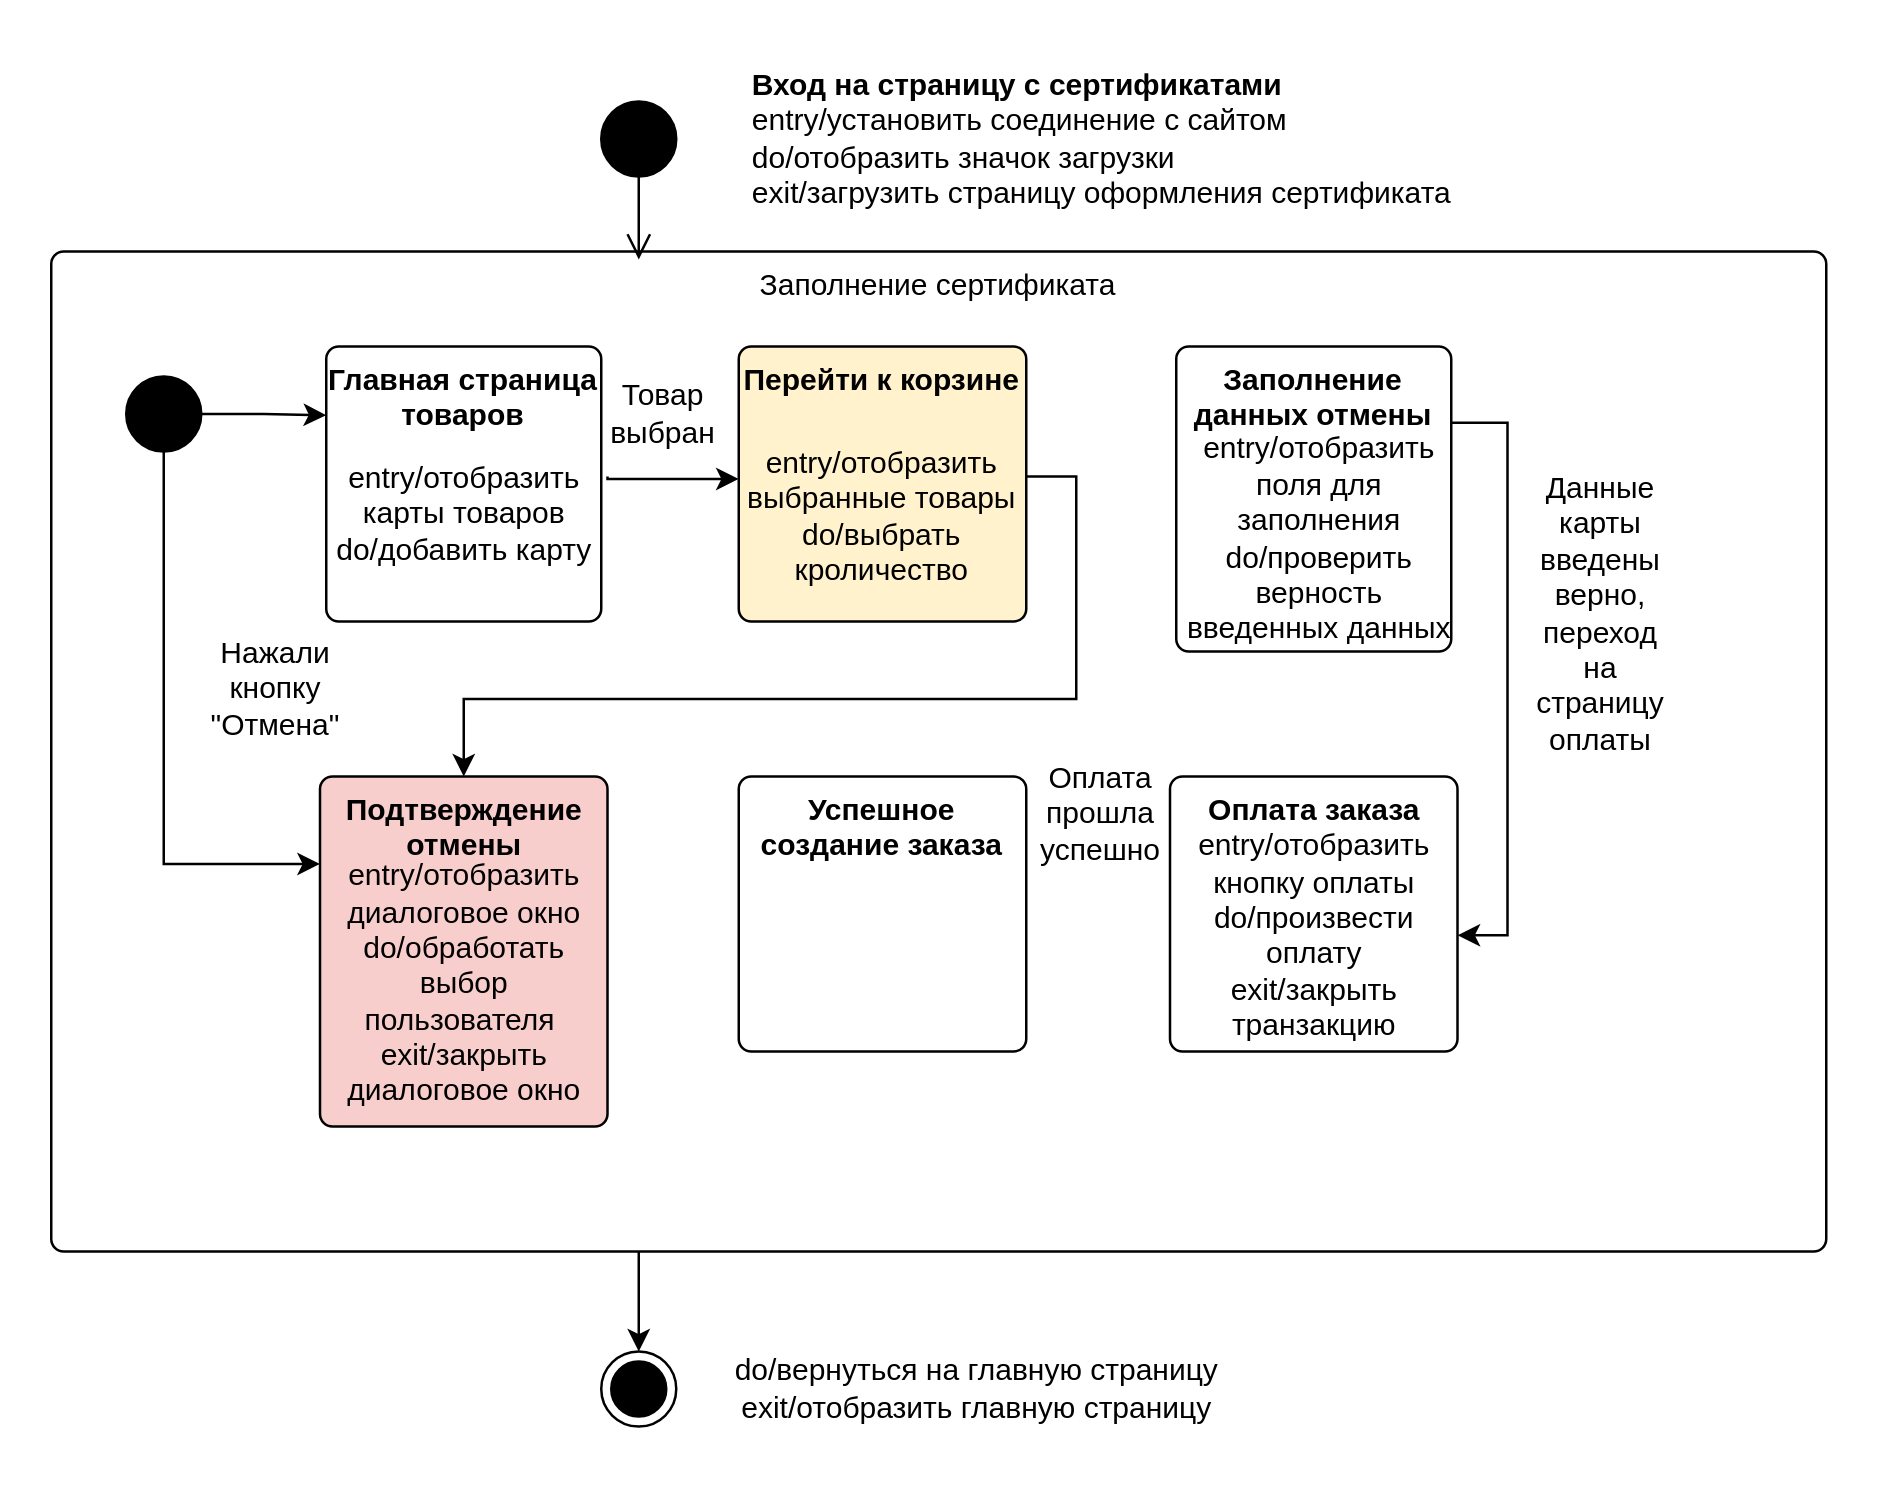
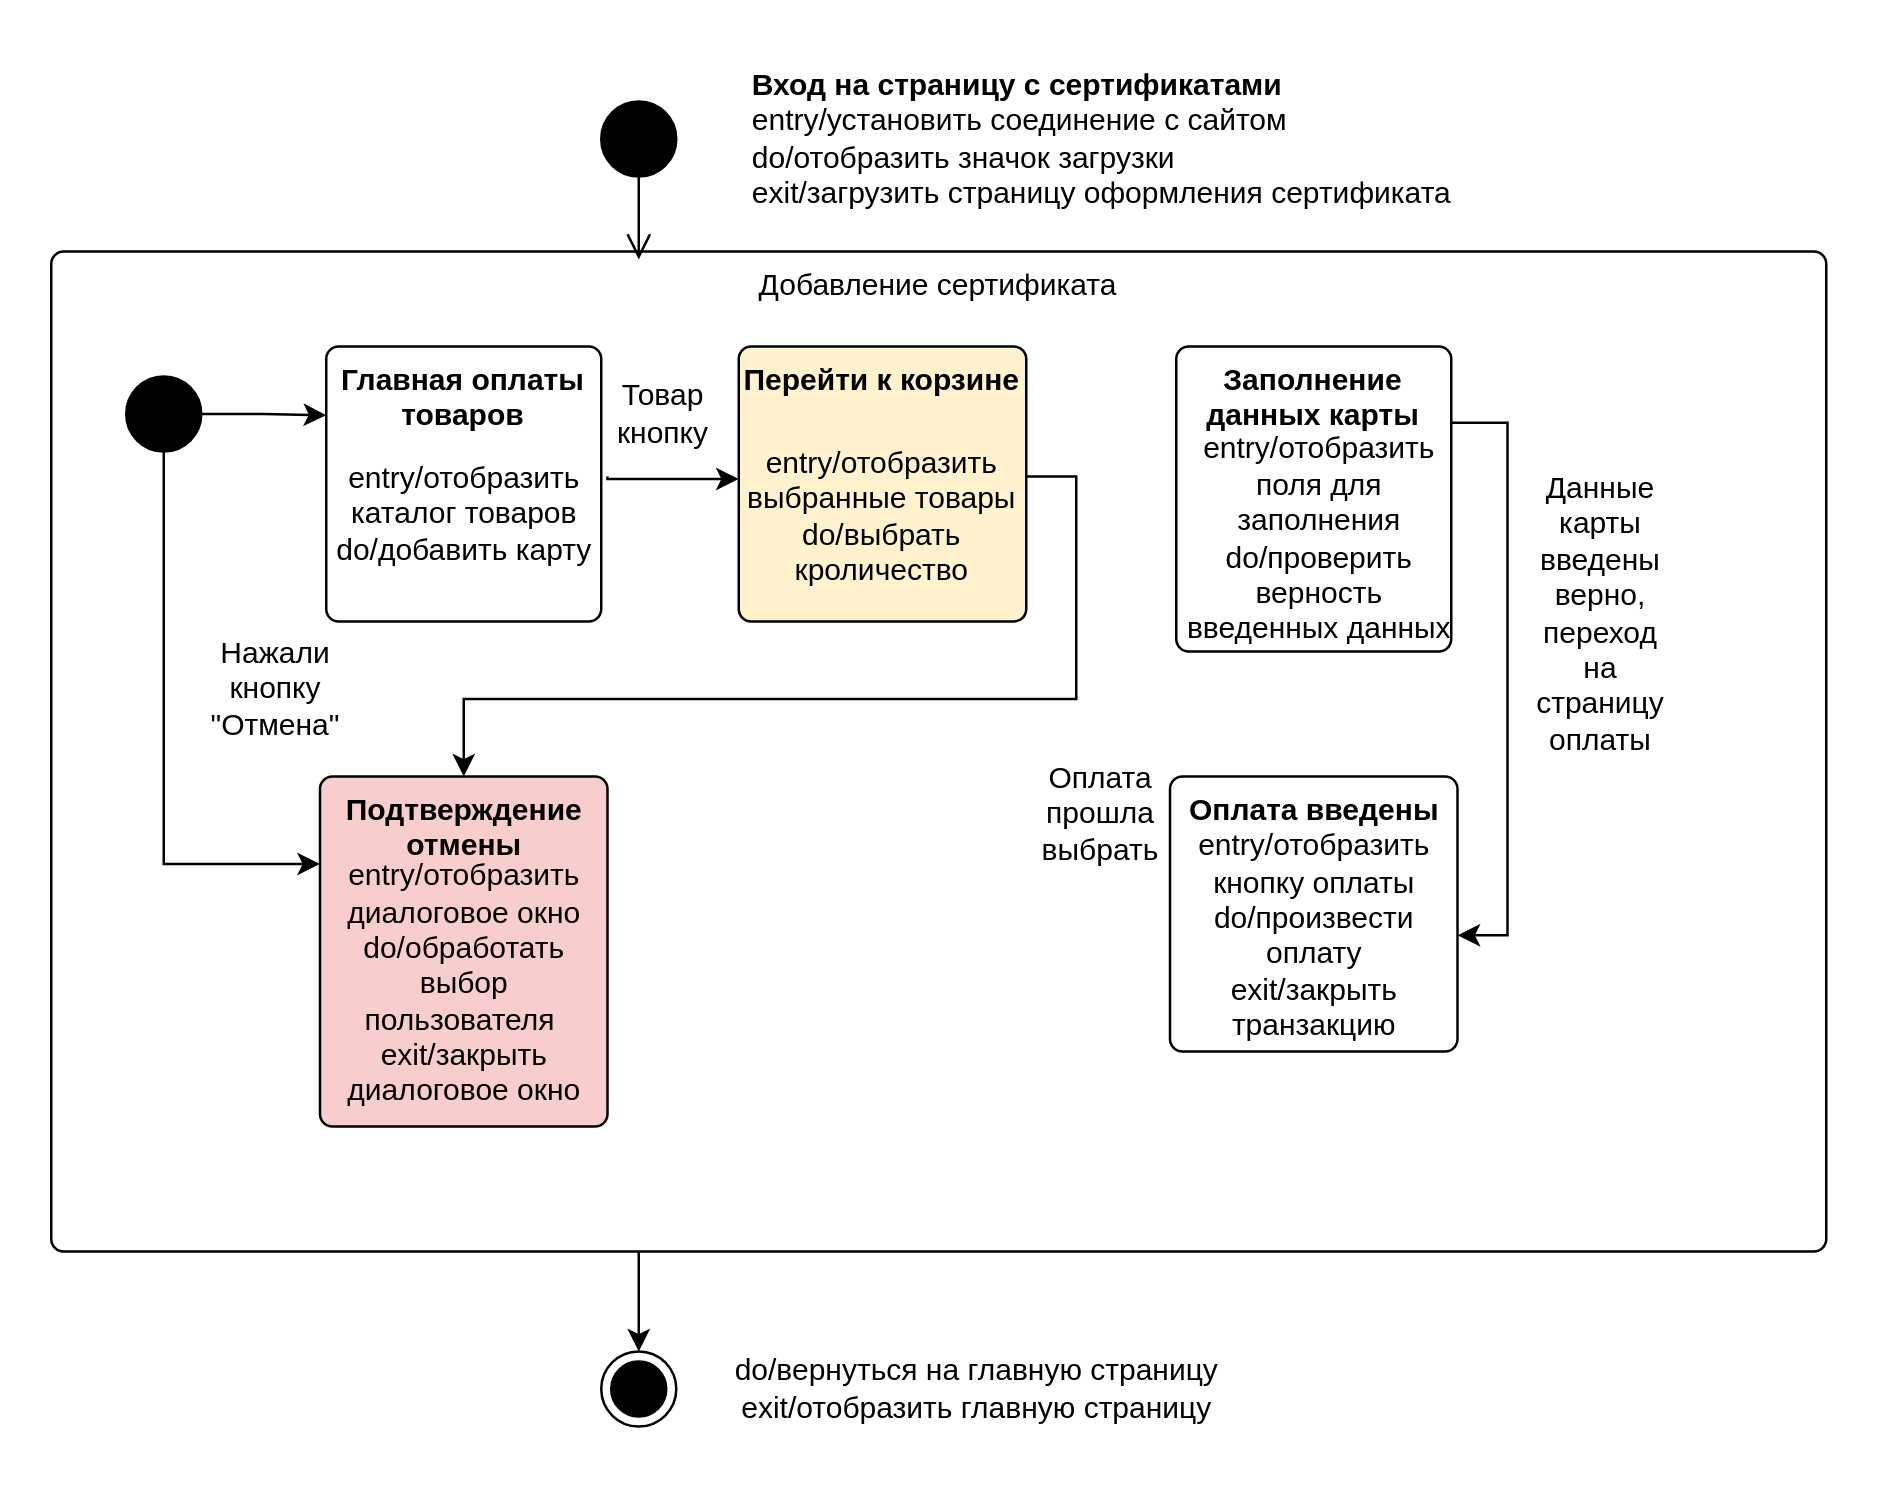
- <mxCell id="4" value="Заполнение сертификата" style="html=1;align=center;verticalAlign=top;rounded=1;absoluteArcSize=1;arcSize=10;dashed=0;whiteSpace=wrap;" parent="1" vertex="1"><mxGeometry x="20" y="100" width="710" height="400" as="geometry" /></mxCell>
+ <mxCell id="4" value="Добавление сертификата" style="html=1;align=center;verticalAlign=top;rounded=1;absoluteArcSize=1;arcSize=10;dashed=0;whiteSpace=wrap;" parent="1" vertex="1"><mxGeometry x="20" y="100" width="710" height="400" as="geometry" /></mxCell>
- <mxCell id="10" value="&lt;b&gt;Главная страница товаров&lt;/b&gt;" style="html=1;align=center;verticalAlign=top;rounded=1;absoluteArcSize=1;arcSize=10;dashed=0;whiteSpace=wrap;" vertex="1" parent="1"><mxGeometry x="130" y="138" width="110" height="110" as="geometry" /></mxCell>
+ <mxCell id="10" value="&lt;b&gt;Главная оплаты товаров&lt;/b&gt;" style="html=1;align=center;verticalAlign=top;rounded=1;absoluteArcSize=1;arcSize=10;dashed=0;whiteSpace=wrap;" vertex="1" parent="1"><mxGeometry x="130" y="138" width="110" height="110" as="geometry" /></mxCell>
- <mxCell id="17" value="&lt;b&gt;Заполнение данных отмены&lt;/b&gt;" style="html=1;align=center;verticalAlign=top;rounded=1;absoluteArcSize=1;arcSize=10;dashed=0;whiteSpace=wrap;" vertex="1" parent="1"><mxGeometry x="470" y="138" width="110" height="122" as="geometry" /></mxCell>
+ <mxCell id="17" value="&lt;b&gt;Заполнение данных карты&lt;/b&gt;" style="html=1;align=center;verticalAlign=top;rounded=1;absoluteArcSize=1;arcSize=10;dashed=0;whiteSpace=wrap;" vertex="1" parent="1"><mxGeometry x="470" y="138" width="110" height="122" as="geometry" /></mxCell>
- <mxCell id="16" value="Товар выбран" style="text;html=1;align=center;verticalAlign=middle;whiteSpace=wrap;rounded=0;" vertex="1" parent="1"><mxGeometry x="235" y="150" width="60" height="30" as="geometry" /></mxCell>
+ <mxCell id="16" value="Товар кнопку" style="text;html=1;align=center;verticalAlign=middle;whiteSpace=wrap;rounded=0;" vertex="1" parent="1"><mxGeometry x="235" y="150" width="60" height="30" as="geometry" /></mxCell>
- <mxCell id="12" value="entry/отобразить карты товаров&lt;div&gt;do/добавить карту&lt;/div&gt;" style="text;html=1;align=center;verticalAlign=middle;whiteSpace=wrap;rounded=0;" vertex="1" parent="1"><mxGeometry x="127.5" y="190" width="115" height="30" as="geometry" /></mxCell>
+ <mxCell id="12" value="entry/отобразить каталог товаров&lt;div&gt;do/добавить карту&lt;/div&gt;" style="text;html=1;align=center;verticalAlign=middle;whiteSpace=wrap;rounded=0;" vertex="1" parent="1"><mxGeometry x="127.5" y="190" width="115" height="30" as="geometry" /></mxCell>
- <mxCell id="20" value="&lt;b&gt;Оплата заказа&lt;/b&gt;" style="html=1;align=center;verticalAlign=top;rounded=1;absoluteArcSize=1;arcSize=10;dashed=0;whiteSpace=wrap;" vertex="1" parent="1"><mxGeometry x="467.5" y="310" width="115" height="110" as="geometry" /></mxCell>
+ <mxCell id="20" value="&lt;b&gt;Оплата введены&lt;/b&gt;" style="html=1;align=center;verticalAlign=top;rounded=1;absoluteArcSize=1;arcSize=10;dashed=0;whiteSpace=wrap;" vertex="1" parent="1"><mxGeometry x="467.5" y="310" width="115" height="110" as="geometry" /></mxCell>
- <mxCell id="24" value="Оплата прошла успешно" style="text;html=1;align=center;verticalAlign=middle;whiteSpace=wrap;rounded=0;" vertex="1" parent="1"><mxGeometry x="410" y="310" width="60" height="30" as="geometry" /></mxCell>
+ <mxCell id="24" value="Оплата прошла выбрать" style="text;html=1;align=center;verticalAlign=middle;whiteSpace=wrap;rounded=0;" vertex="1" parent="1"><mxGeometry x="410" y="310" width="60" height="30" as="geometry" /></mxCell>
- <mxCell id="23" value="&lt;b&gt;Успешное создание заказа&lt;/b&gt;" style="html=1;align=center;verticalAlign=top;rounded=1;absoluteArcSize=1;arcSize=10;dashed=0;whiteSpace=wrap;" vertex="1" parent="1"><mxGeometry x="295" y="310" width="115" height="110" as="geometry" /></mxCell>
